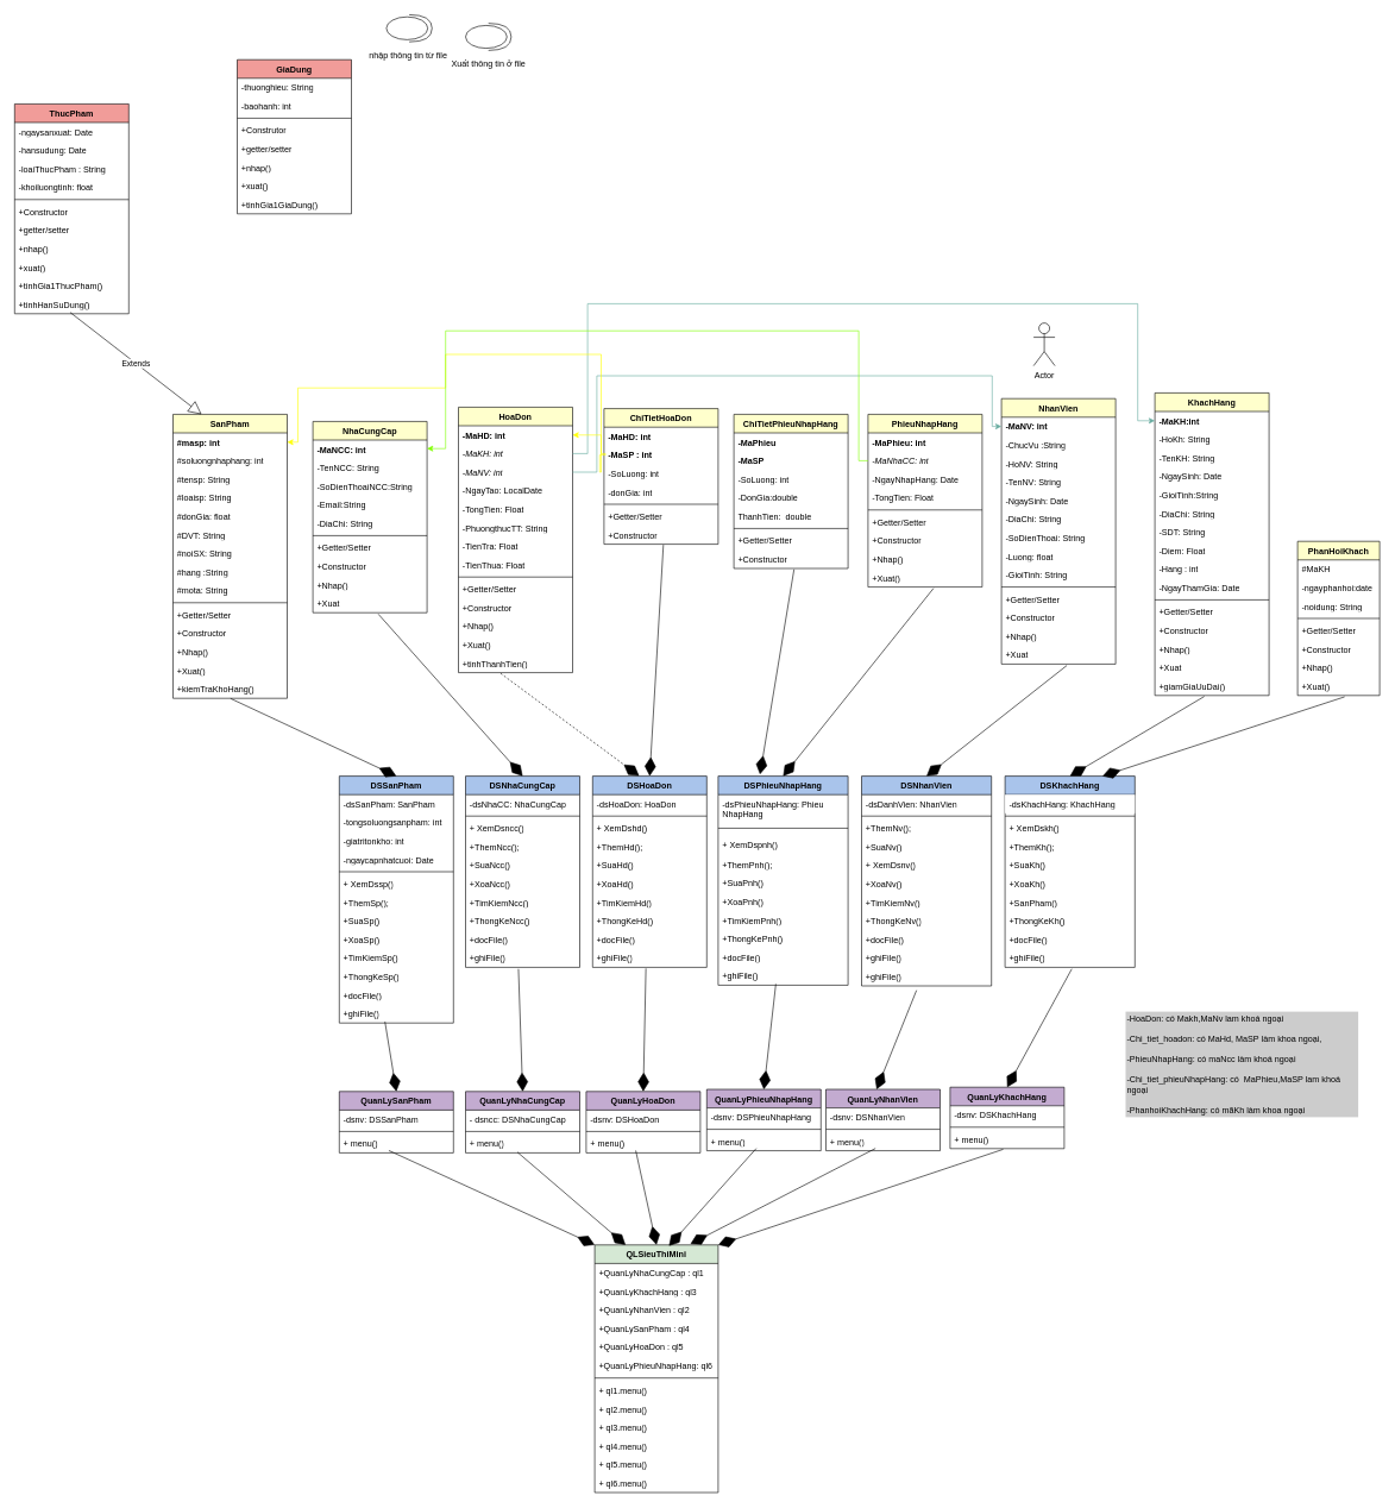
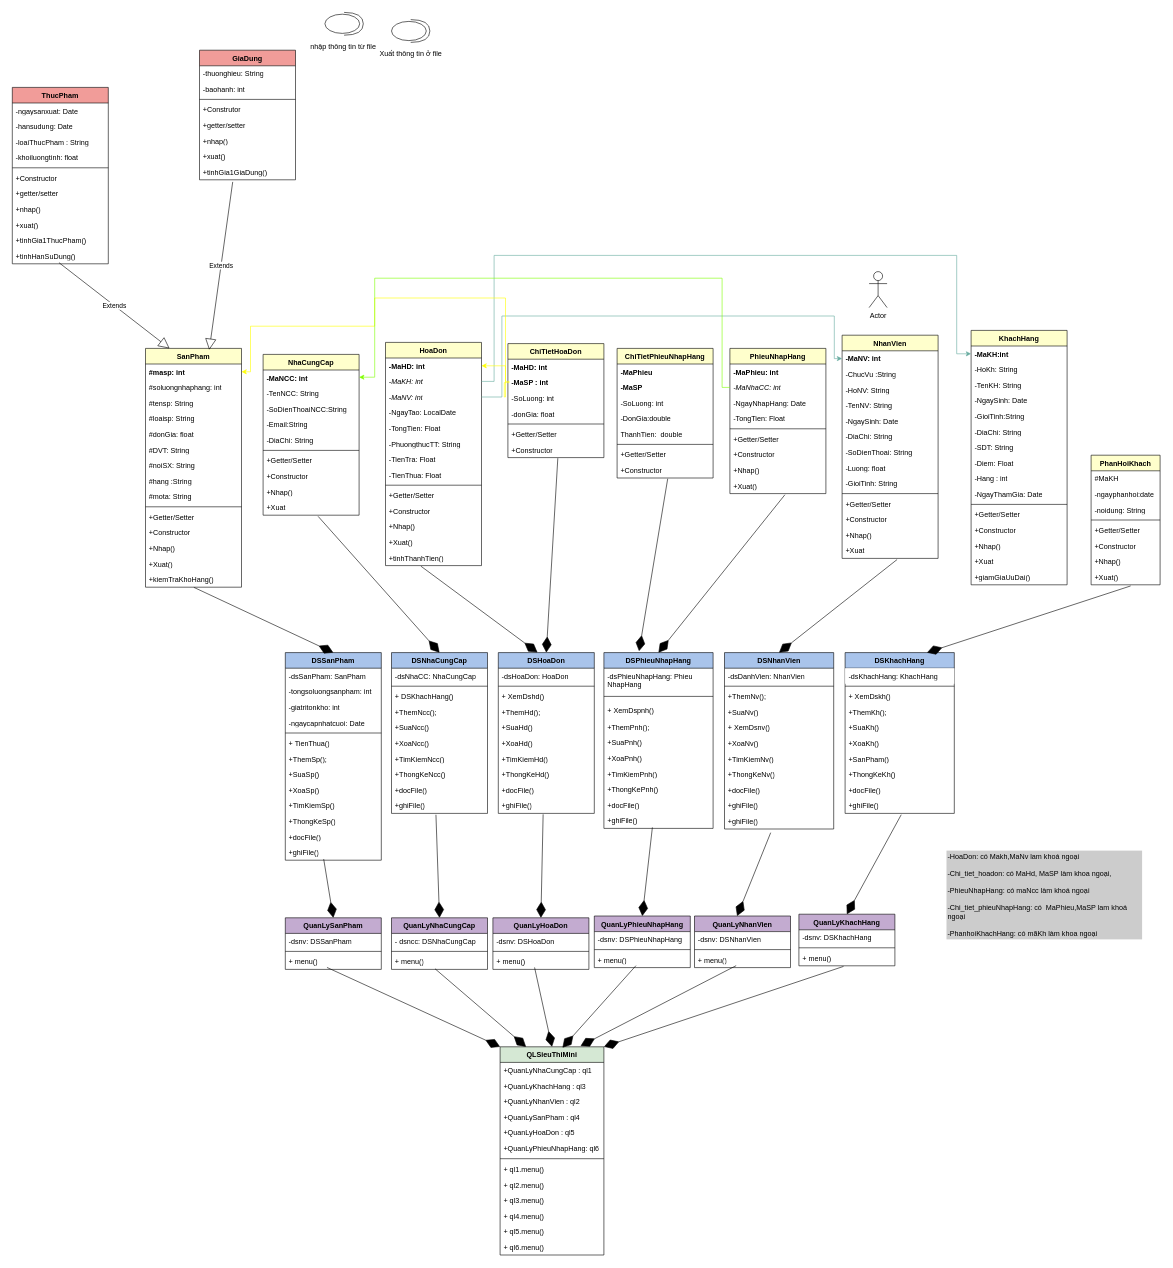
+ <mxCell id="100" value="Extends" style="endArrow=block;endSize=16;endFill=0;html=1;rounded=0;exitX=0.346;exitY=1.135;exitDx=0;exitDy=0;exitPerimeter=0;entryX=0.664;entryY=0.006;entryDx=0;entryDy=0;entryPerimeter=0;" edge="1" parent="1" source="99" target="62"><mxGeometry width="160" relative="1" as="geometry"><mxPoint x="620" y="568" as="sourcePoint" /><mxPoint x="736" y="574" as="targetPoint" /></mxGeometry></mxCell>
- <mxCell id="252" value="-donGia: int" style="text;strokeColor=none;fillColor=none;align=left;verticalAlign=top;spacingLeft=4;spacingRight=4;overflow=hidden;rotatable=0;points=[[0,0.5],[1,0.5]];portConstraint=eastwest;whiteSpace=wrap;html=1;" vertex="1" parent="248"><mxGeometry y="104" width="160" height="26" as="geometry" /></mxCell>
+ <mxCell id="252" value="-donGia: float" style="text;strokeColor=none;fillColor=none;align=left;verticalAlign=top;spacingLeft=4;spacingRight=4;overflow=hidden;rotatable=0;points=[[0,0.5],[1,0.5]];portConstraint=eastwest;whiteSpace=wrap;html=1;" vertex="1" parent="248"><mxGeometry y="104" width="160" height="26" as="geometry" /></mxCell>
- <mxCell id="176" value="" style="endArrow=diamondThin;endFill=1;endSize=24;html=1;rounded=0;exitX=0.369;exitY=1.038;exitDx=0;exitDy=0;exitPerimeter=0;entryX=0.408;entryY=-0.001;entryDx=0;entryDy=0;entryPerimeter=0;dashed=1;" edge="1" parent="1" source="191" target="116"><mxGeometry width="160" relative="1" as="geometry"><mxPoint x="902.663" y="835" as="sourcePoint" /><mxPoint x="895" y="1074" as="targetPoint" /></mxGeometry></mxCell>
+ <mxCell id="176" value="" style="endArrow=diamondThin;endFill=1;endSize=24;html=1;rounded=0;exitX=0.369;exitY=1.038;exitDx=0;exitDy=0;exitPerimeter=0;entryX=0.408;entryY=-0.001;entryDx=0;entryDy=0;entryPerimeter=0;" edge="1" parent="1" source="191" target="116"><mxGeometry width="160" relative="1" as="geometry"><mxPoint x="902.663" y="835" as="sourcePoint" /><mxPoint x="895" y="1074" as="targetPoint" /></mxGeometry></mxCell>
- <mxCell id="219" value="" style="endArrow=diamondThin;endFill=1;endSize=24;html=1;rounded=0;exitX=0.433;exitY=1.051;exitDx=0;exitDy=0;exitPerimeter=0;entryX=0.5;entryY=0;entryDx=0;entryDy=0;" edge="1" parent="1" source="236" target="153"><mxGeometry width="160" relative="1" as="geometry"><mxPoint x="1519.663" y="813" as="sourcePoint" /><mxPoint x="1515" y="1020" as="targetPoint" /></mxGeometry></mxCell>
- <mxCell id="107" value="+ XemDsncc()" style="text;strokeColor=none;fillColor=none;align=left;verticalAlign=top;spacingLeft=4;spacingRight=4;overflow=hidden;rotatable=0;points=[[0,0.5],[1,0.5]];portConstraint=eastwest;whiteSpace=wrap;html=1;" vertex="1" parent="104"><mxGeometry y="60" width="160" height="26" as="geometry" /></mxCell>
+ <mxCell id="107" value="+ DSKhachHang()" style="text;strokeColor=none;fillColor=none;align=left;verticalAlign=top;spacingLeft=4;spacingRight=4;overflow=hidden;rotatable=0;points=[[0,0.5],[1,0.5]];portConstraint=eastwest;whiteSpace=wrap;html=1;" vertex="1" parent="104"><mxGeometry y="60" width="160" height="26" as="geometry" /></mxCell>
- <mxCell id="53" value="+ XemDssp()" style="text;strokeColor=none;fillColor=none;align=left;verticalAlign=top;spacingLeft=4;spacingRight=4;overflow=hidden;rotatable=0;points=[[0,0.5],[1,0.5]];portConstraint=eastwest;whiteSpace=wrap;html=1;" vertex="1" parent="47"><mxGeometry y="138" width="160" height="26" as="geometry" /></mxCell>
+ <mxCell id="53" value="+ TienThua()" style="text;strokeColor=none;fillColor=none;align=left;verticalAlign=top;spacingLeft=4;spacingRight=4;overflow=hidden;rotatable=0;points=[[0,0.5],[1,0.5]];portConstraint=eastwest;whiteSpace=wrap;html=1;" vertex="1" parent="47"><mxGeometry y="138" width="160" height="26" as="geometry" /></mxCell>
